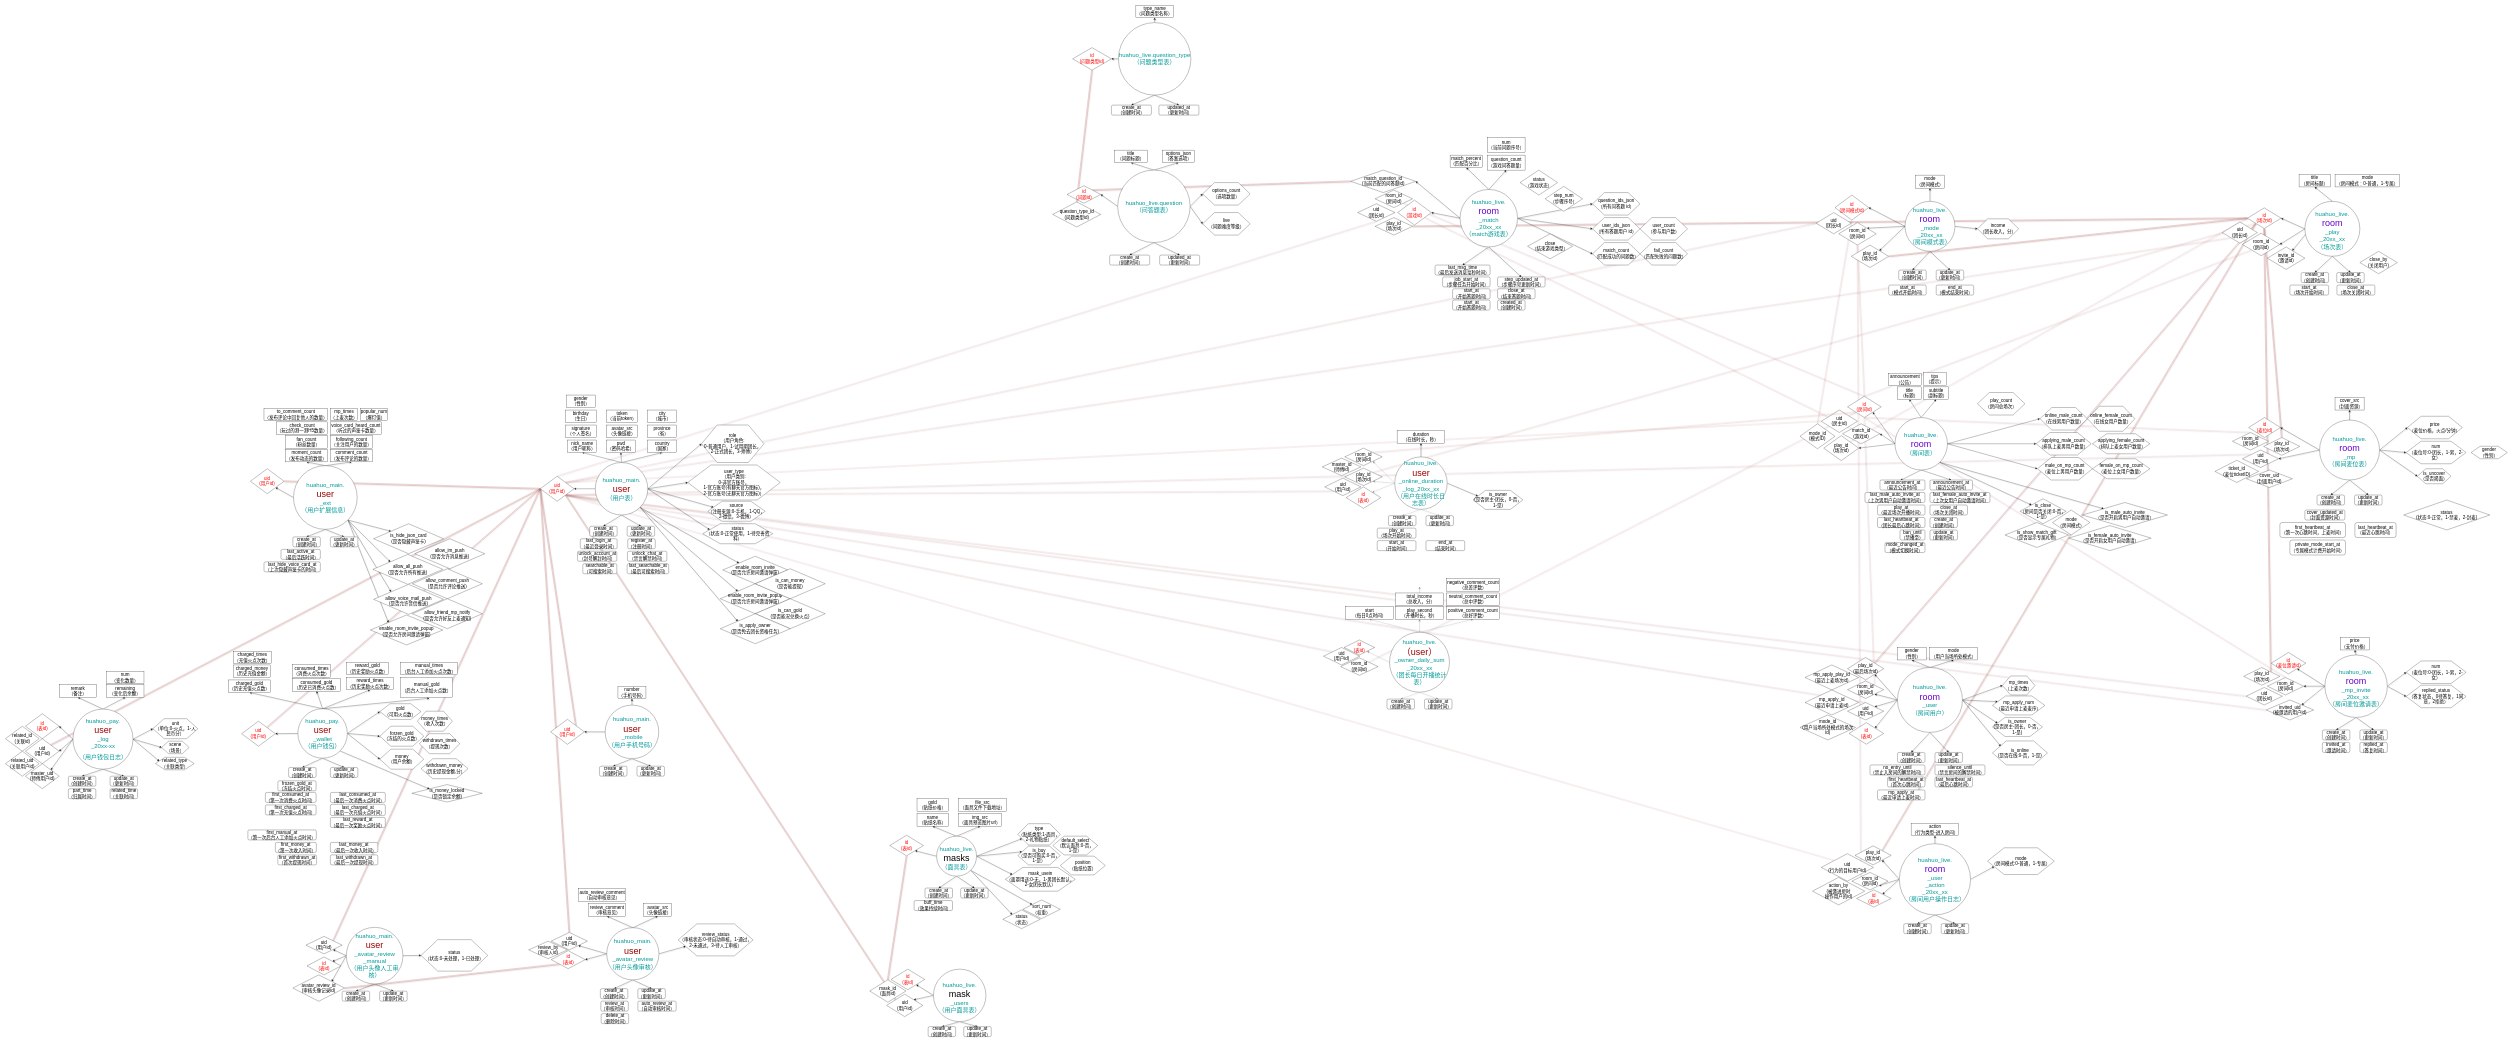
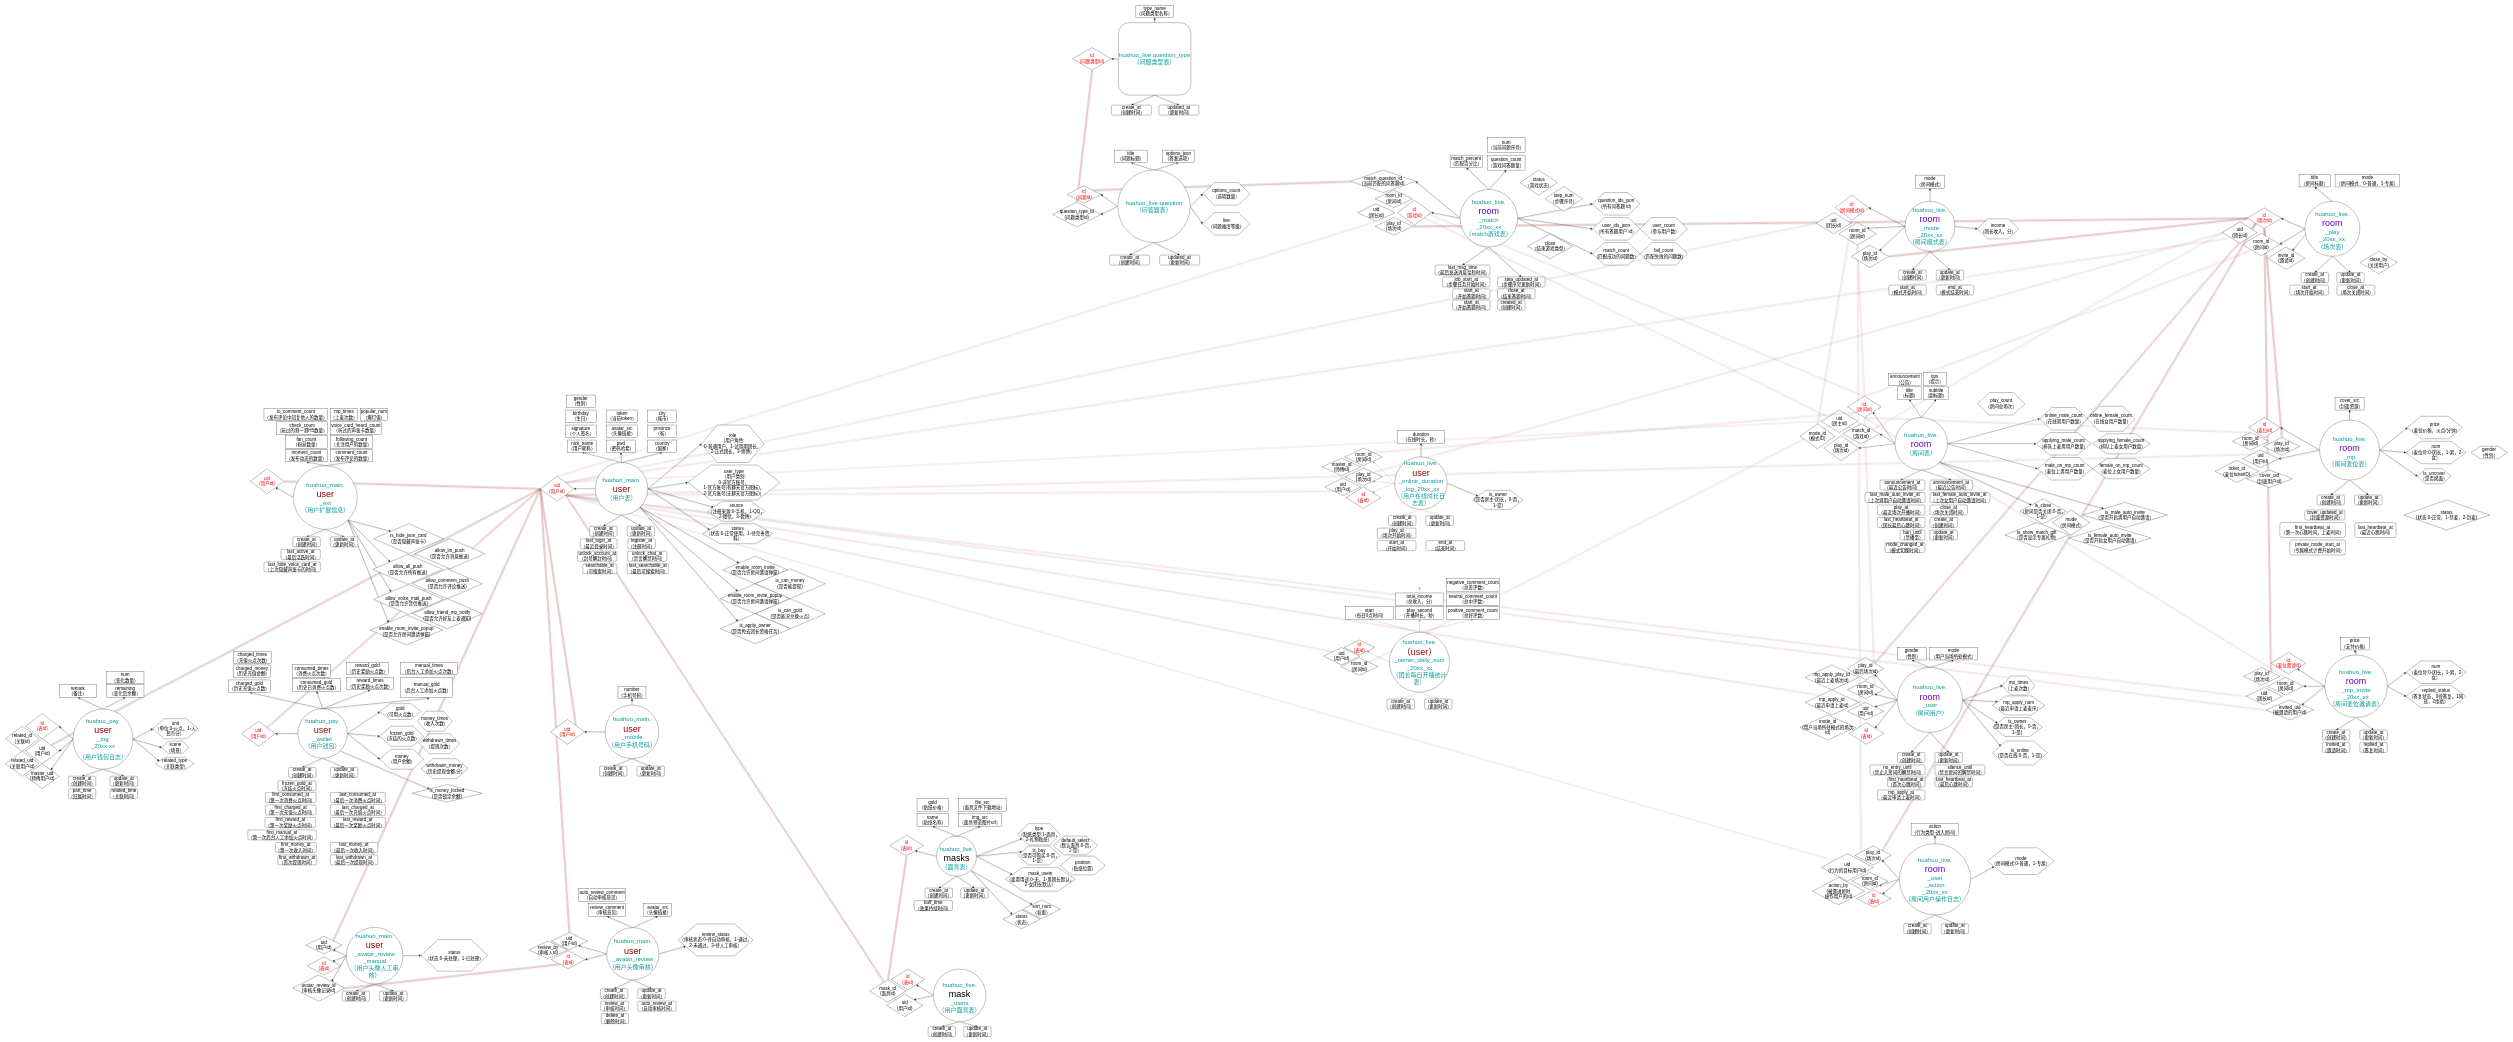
- <mxCell id="145" value="&lt;font&gt;&lt;font color=&quot;#009999&quot;&gt;&lt;span style=&quot;font-size: 24px&quot;&gt;huahuo_live.question_type&lt;/span&gt;&lt;br&gt;&lt;span style=&quot;font-size: 24px&quot;&gt;（问题类型表&lt;/span&gt;&lt;span style=&quot;font-size: 24px&quot;&gt;）&lt;/span&gt;&lt;/font&gt;&lt;br&gt;&lt;/font&gt;" style="ellipse;whiteSpace=wrap;html=1;aspect=fixed;" vertex="1" parent="1"><mxGeometry x="4473" y="90" width="290" height="290" as="geometry" /></mxCell>
+ <mxCell id="145" value="&lt;font&gt;&lt;font color=&quot;#009999&quot;&gt;&lt;span style=&quot;font-size: 24px&quot;&gt;huahuo_live.question_type&lt;/span&gt;&lt;br&gt;&lt;span style=&quot;font-size: 24px&quot;&gt;（问题类型表&lt;/span&gt;&lt;span style=&quot;font-size: 24px&quot;&gt;）&lt;/span&gt;&lt;/font&gt;&lt;br&gt;&lt;/font&gt;" style="whiteSpace=wrap;html=1;aspect=fixed;rounded=1;" vertex="1" parent="1"><mxGeometry x="4473" y="90" width="290" height="290" as="geometry" /></mxCell>
+ <mxCell id="151" style="edgeStyle=none;rounded=0;orthogonalLoop=1;jettySize=auto;html=1;exitX=0;exitY=0.5;exitDx=0;exitDy=0;entryX=1;entryY=0.5;entryDx=0;entryDy=0;shadow=1;" edge="1" parent="1" source="154" target="160"><mxGeometry relative="1" as="geometry" /></mxCell>
+ <mxCell id="369" value="&lt;font&gt;&lt;font&gt;&lt;span style=&quot;font-size: 18px&quot;&gt;first_reward_at&lt;br&gt;（第一次奖励火点时间）&lt;/span&gt;&lt;/font&gt;&lt;br&gt;&lt;/font&gt;" style="rounded=1;whiteSpace=wrap;html=1;" vertex="1" parent="1"><mxGeometry x="1058.5" y="3270" width="203" height="40" as="geometry" /></mxCell>
